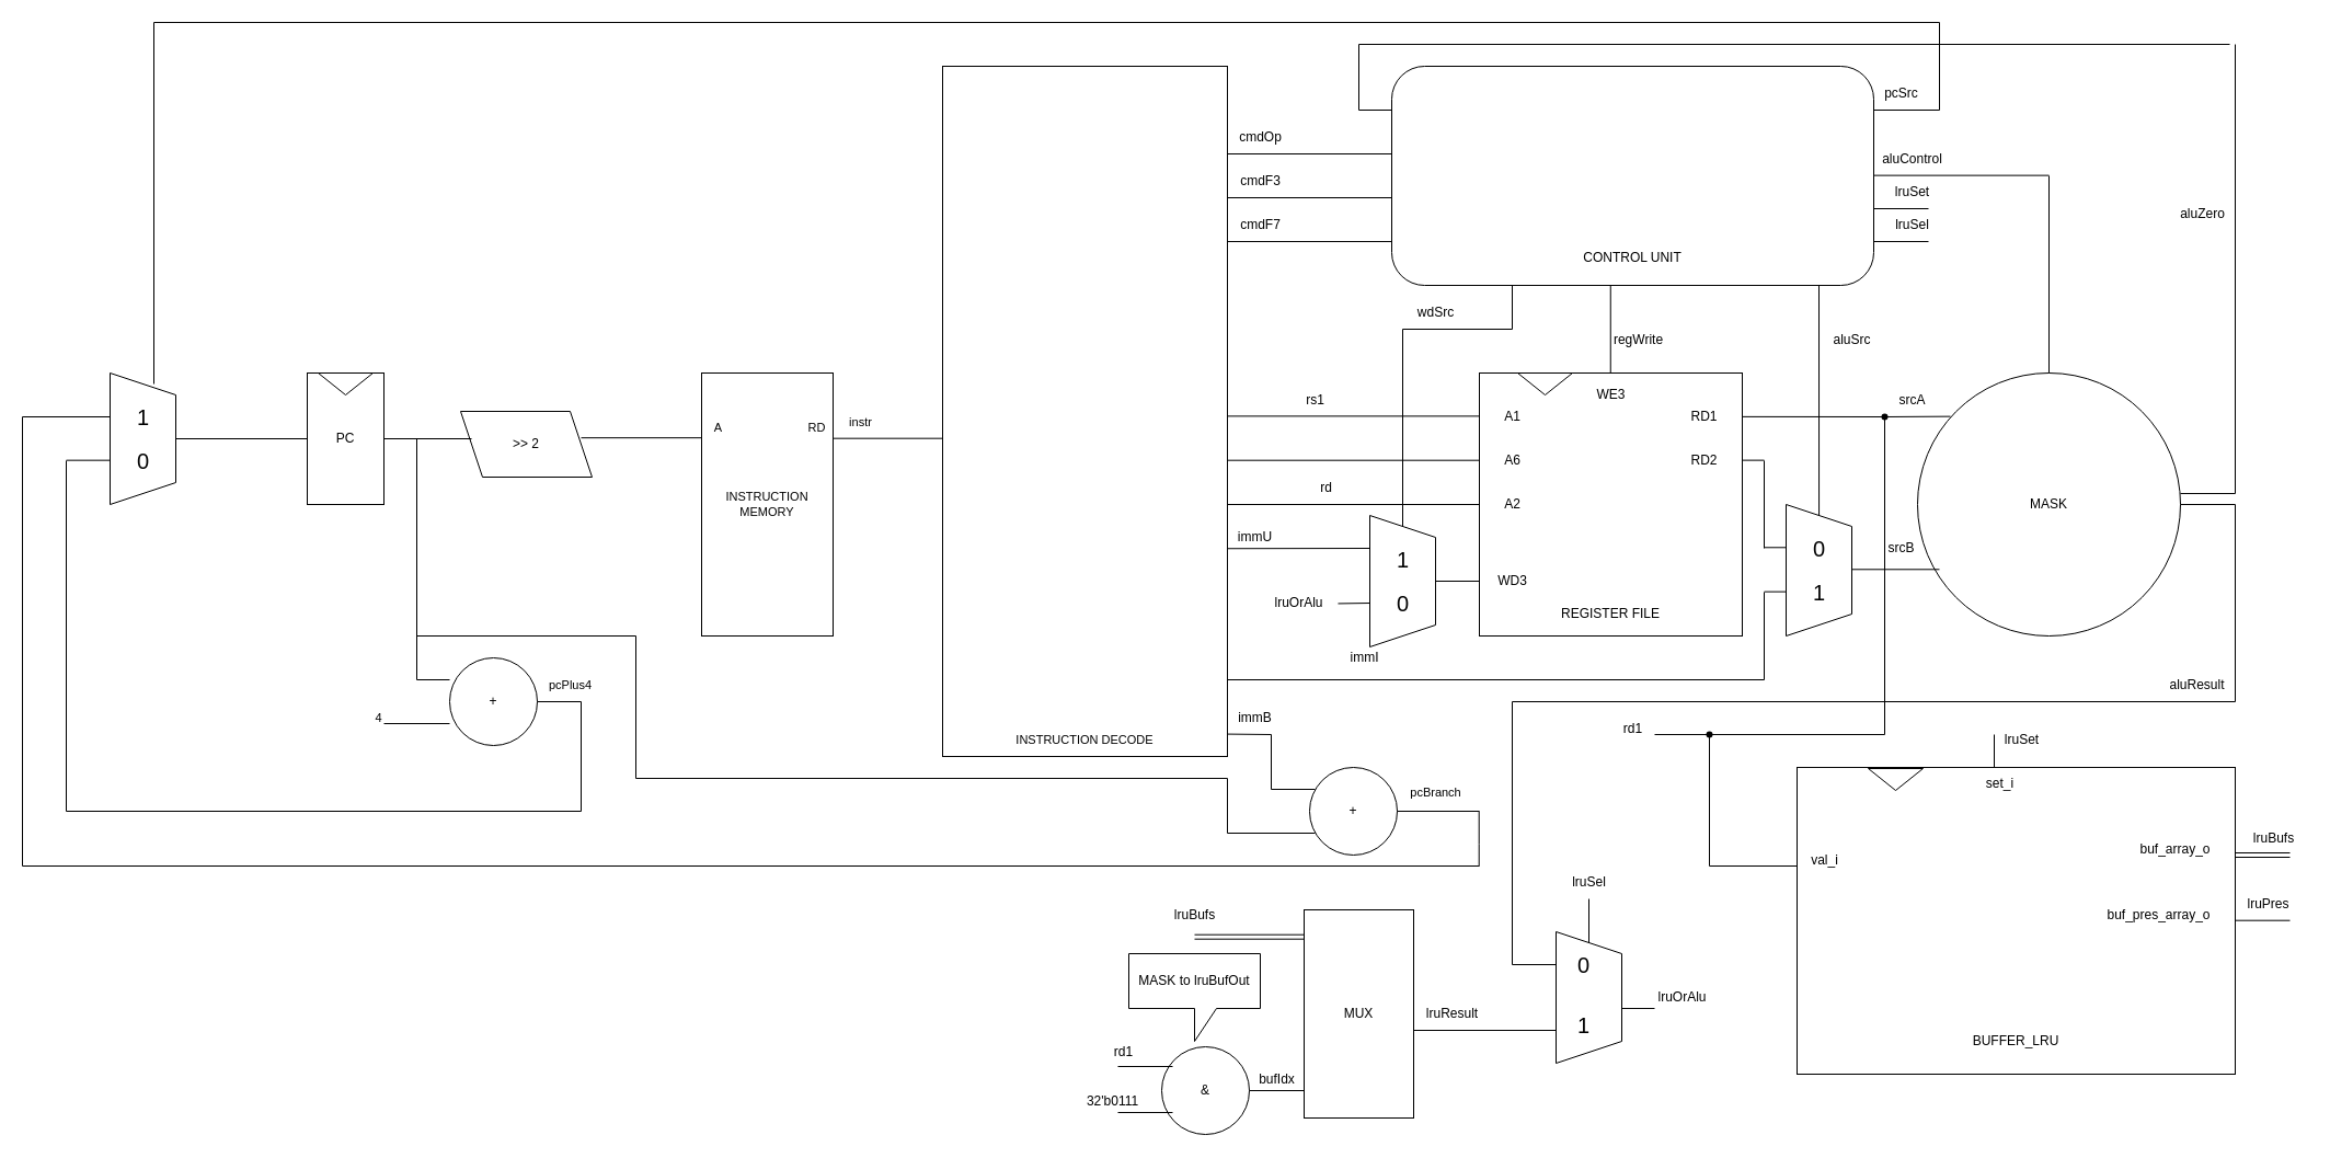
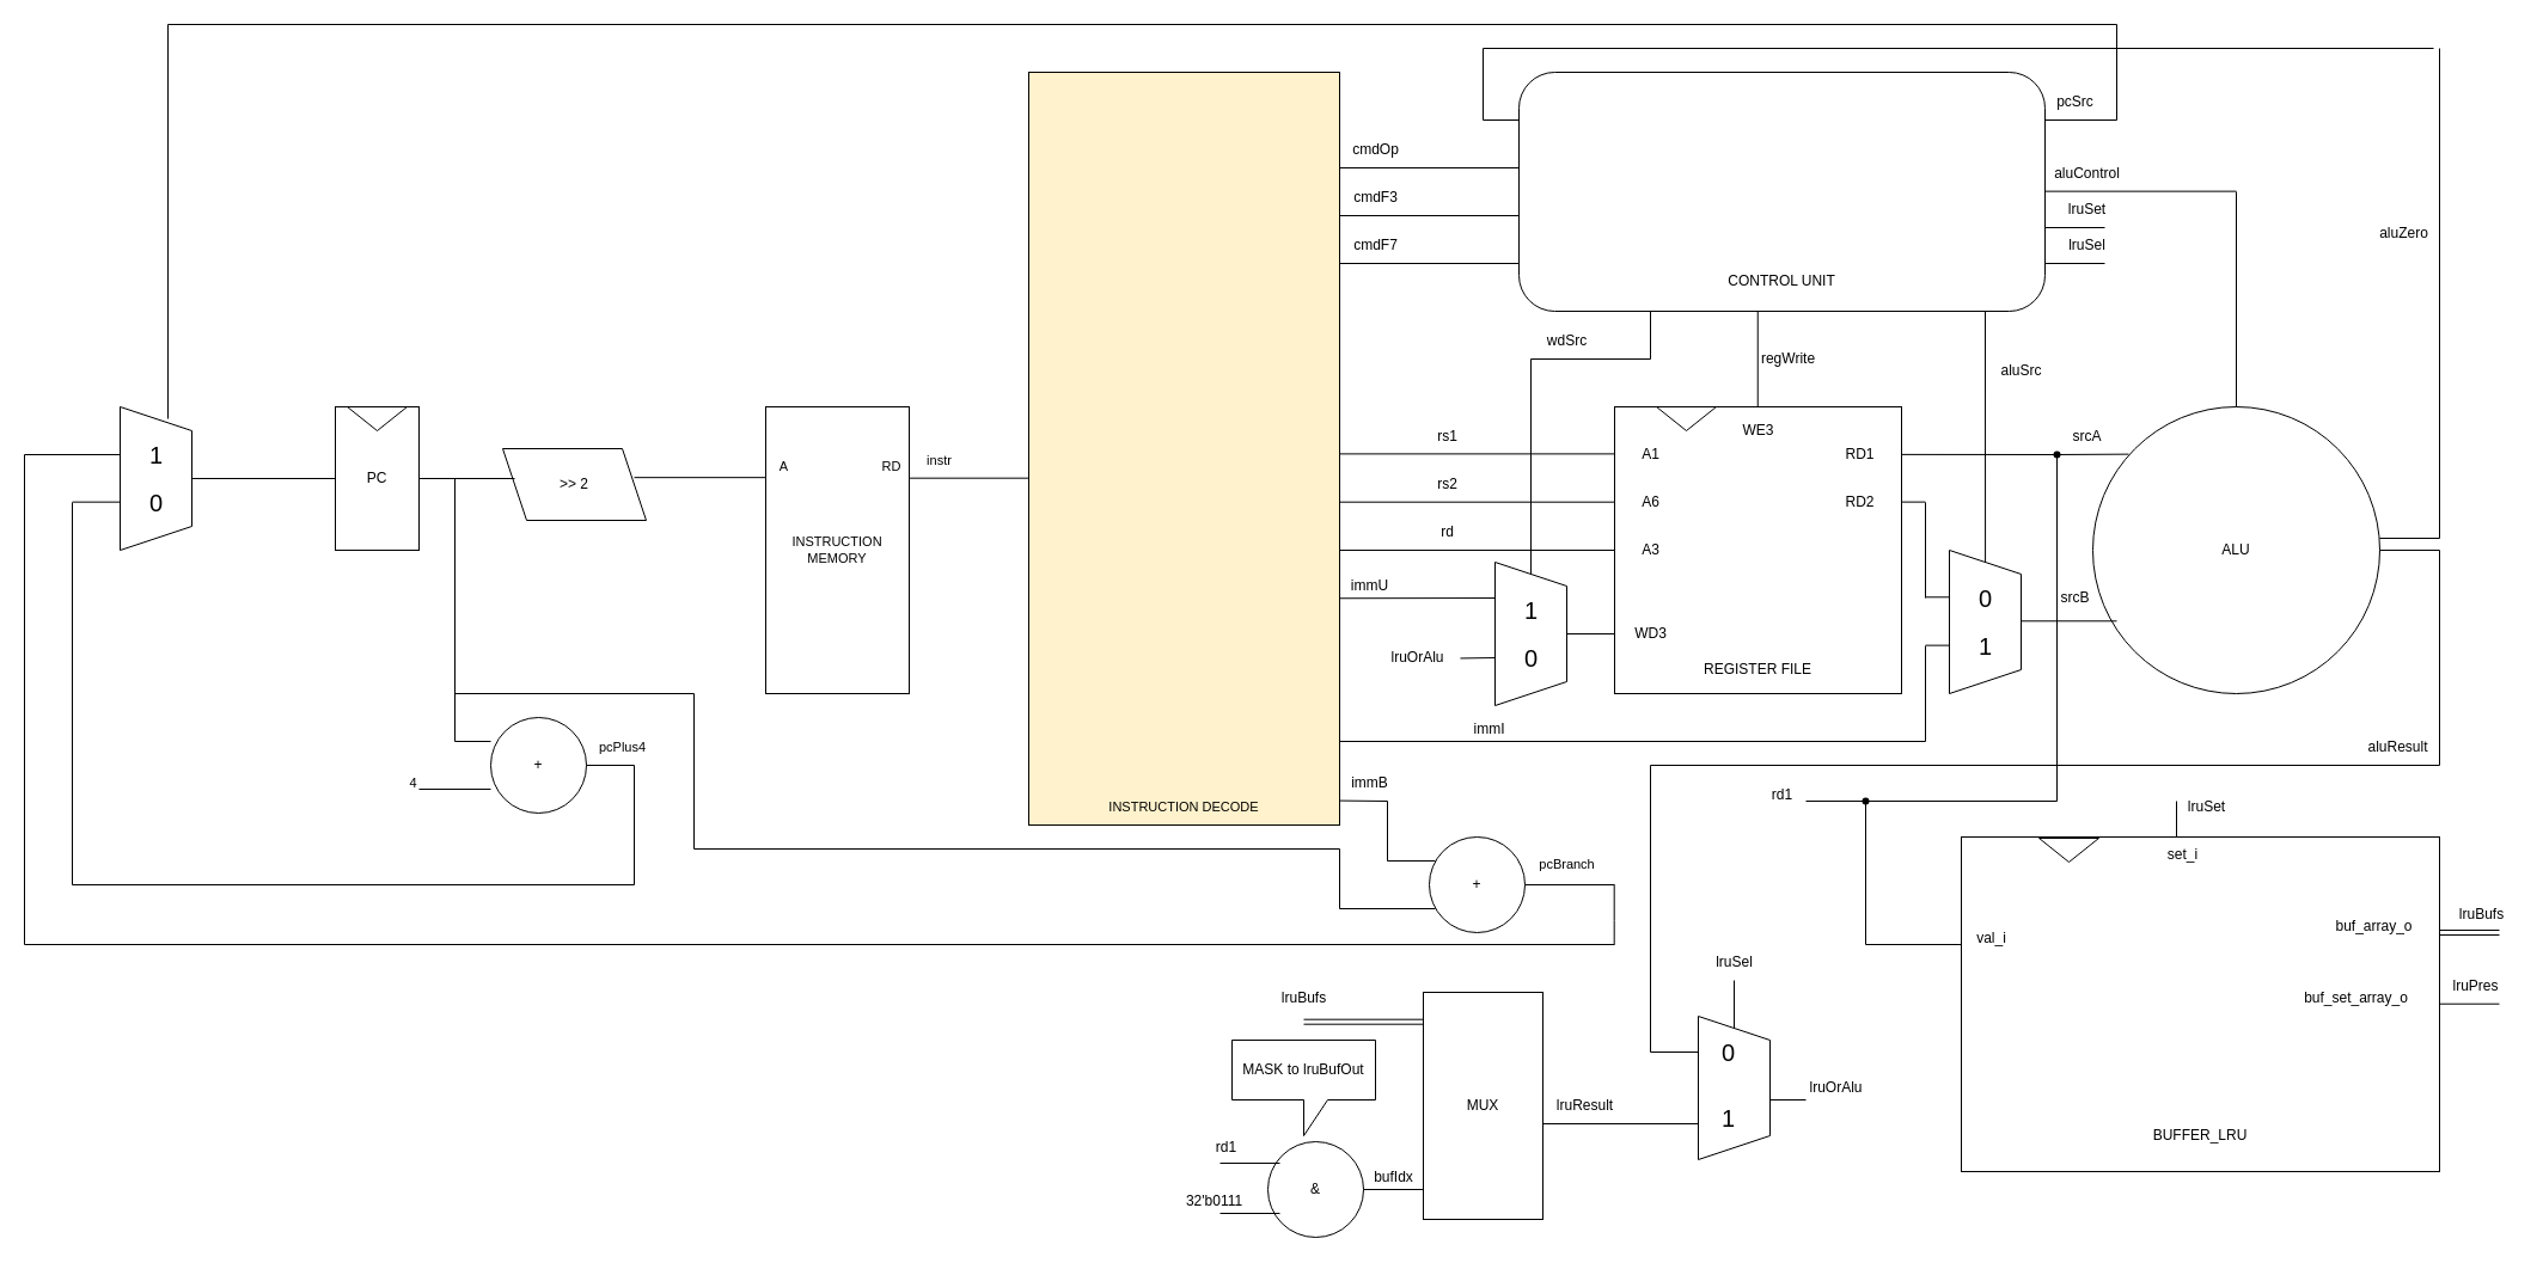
- <mxCell id="80" value="regWrite" style="text;html=1;align=center;verticalAlign=middle;resizable=0;points=[];autosize=1;strokeColor=none;fillColor=none;" vertex="1" parent="1"><mxGeometry x="1460" y="295" width="70" height="30" as="geometry" /></mxCell>
+ <mxCell id="80" value="regWrite" style="text;html=1;align=center;verticalAlign=middle;resizable=0;points=[];autosize=1;strokeColor=none;fillColor=none;" vertex="1" parent="1"><mxGeometry x="1460" y="285" width="70" height="30" as="geometry" /></mxCell>
- <mxCell id="94" value="rs1" style="text;html=1;align=center;verticalAlign=middle;resizable=0;points=[];autosize=1;strokeColor=none;fillColor=none;" vertex="1" parent="1"><mxGeometry x="1180" y="350" width="40" height="30" as="geometry" /></mxCell>
+ <mxCell id="94" value="rs1" style="text;html=1;align=center;verticalAlign=middle;resizable=0;points=[];autosize=1;strokeColor=none;fillColor=none;" vertex="1" parent="1"><mxGeometry x="1190" y="350" width="40" height="30" as="geometry" /></mxCell>
- <mxCell id="2" value="INSTRUCTION DECODE" style="rounded=0;whiteSpace=wrap;html=1;fontFamily=Helvetica;fontSize=11;fontColor=default;spacingBottom=-600;" parent="1" vertex="1"><mxGeometry x="860" y="60" width="260" height="630" as="geometry" /></mxCell>
+ <mxCell id="2" value="INSTRUCTION DECODE" style="rounded=0;whiteSpace=wrap;html=1;fontFamily=Helvetica;fontSize=11;fontColor=default;spacingBottom=-600;fillColor=#fff2cc;" parent="1" vertex="1"><mxGeometry x="860" y="60" width="260" height="630" as="geometry" /></mxCell>
+ <mxCell id="95" value="rs2" style="text;html=1;align=center;verticalAlign=middle;resizable=0;points=[];autosize=1;strokeColor=none;fillColor=none;" vertex="1" parent="1"><mxGeometry x="1190" y="390" width="40" height="30" as="geometry" /></mxCell>
- <mxCell id="48" value="A2" style="text;html=1;align=center;verticalAlign=middle;resizable=0;points=[];autosize=1;strokeColor=none;fillColor=none;" vertex="1" parent="1"><mxGeometry x="1360" y="445" width="40" height="30" as="geometry" /></mxCell>
+ <mxCell id="48" value="A3" style="text;html=1;align=center;verticalAlign=middle;resizable=0;points=[];autosize=1;strokeColor=none;fillColor=none;" vertex="1" parent="1"><mxGeometry x="1360" y="445" width="40" height="30" as="geometry" /></mxCell>
- <mxCell id="54" value="MASK" style="ellipse;whiteSpace=wrap;html=1;aspect=fixed;" vertex="1" parent="1"><mxGeometry x="1750" y="340" width="240" height="240" as="geometry" /></mxCell>
+ <mxCell id="54" value="ALU" style="ellipse;whiteSpace=wrap;html=1;aspect=fixed;" vertex="1" parent="1"><mxGeometry x="1750" y="340" width="240" height="240" as="geometry" /></mxCell>
- <mxCell id="71" value="immI" style="text;html=1;align=center;verticalAlign=middle;resizable=0;points=[];autosize=1;strokeColor=none;fillColor=none;" vertex="1" parent="1"><mxGeometry x="1220" y="585" width="50" height="30" as="geometry" /></mxCell>
+ <mxCell id="71" value="immI" style="text;html=1;align=center;verticalAlign=middle;resizable=0;points=[];autosize=1;strokeColor=none;fillColor=none;" vertex="1" parent="1"><mxGeometry x="1220" y="595" width="50" height="30" as="geometry" /></mxCell>
- <mxCell id="130" value="buf_pres_array_o" style="text;html=1;align=center;verticalAlign=middle;resizable=0;points=[];autosize=1;strokeColor=none;fillColor=none;" vertex="1" parent="1"><mxGeometry x="1910" y="820" width="120" height="30" as="geometry" /></mxCell>
+ <mxCell id="130" value="buf_set_array_o" style="text;html=1;align=center;verticalAlign=middle;resizable=0;points=[];autosize=1;strokeColor=none;fillColor=none;" vertex="1" parent="1"><mxGeometry x="1910" y="820" width="120" height="30" as="geometry" /></mxCell>
